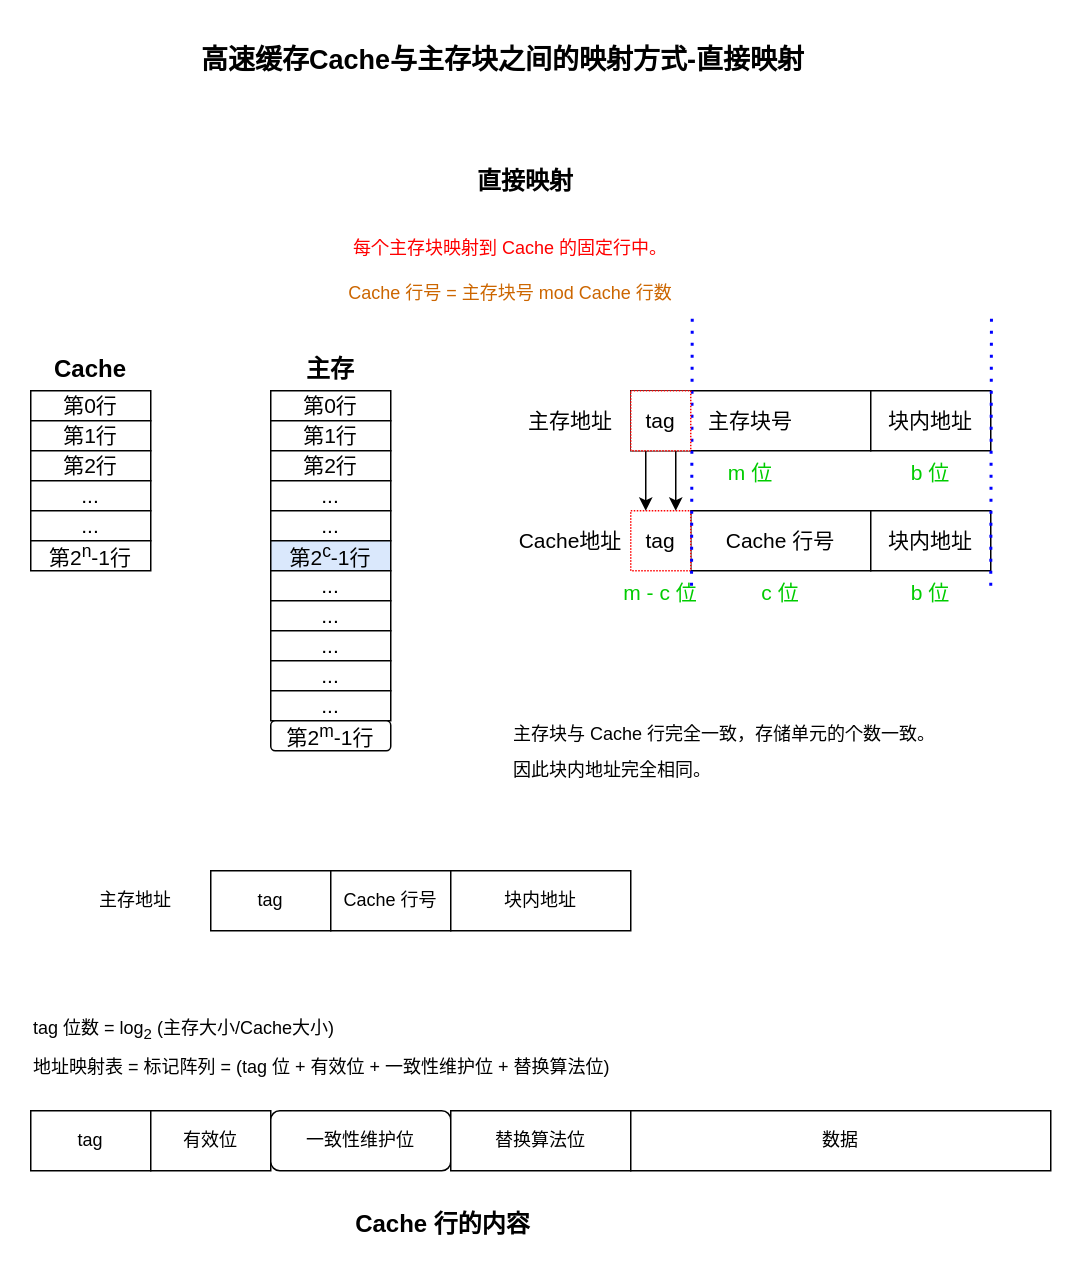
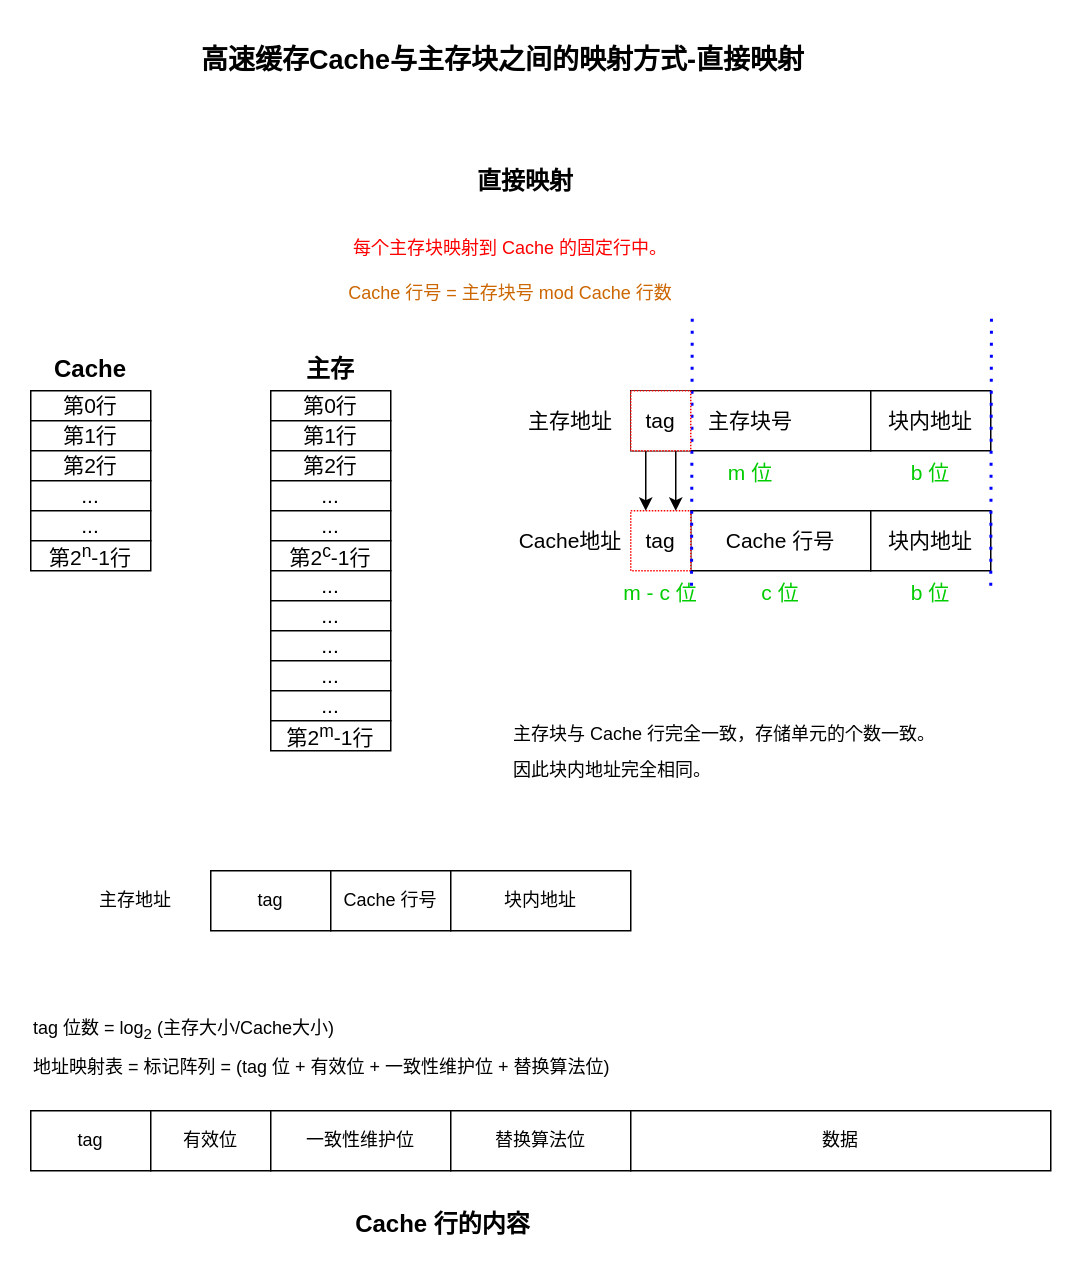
- <mxCell id="16" value="第2&lt;sup&gt;c&lt;/sup&gt;-1行" style="rounded=0;whiteSpace=wrap;html=1;fontSize=14;fillColor=#dae8fc;" parent="1" vertex="1"><mxGeometry x="180" y="360" width="80" height="20" as="geometry" /></mxCell>
+ <mxCell id="16" value="第2&lt;sup&gt;c&lt;/sup&gt;-1行" style="rounded=0;whiteSpace=wrap;html=1;fontSize=14;" parent="1" vertex="1"><mxGeometry x="180" y="360" width="80" height="20" as="geometry" /></mxCell>
- <mxCell id="22" value="第2&lt;sup&gt;m&lt;/sup&gt;-1行" style="whiteSpace=wrap;html=1;fontSize=14;rounded=1;" parent="1" vertex="1"><mxGeometry x="180" y="480" width="80" height="20" as="geometry" /></mxCell>
+ <mxCell id="22" value="第2&lt;sup&gt;m&lt;/sup&gt;-1行" style="rounded=0;whiteSpace=wrap;html=1;fontSize=14;" parent="1" vertex="1"><mxGeometry x="180" y="480" width="80" height="20" as="geometry" /></mxCell>
- <mxCell id="49" value="一致性维护位" style="whiteSpace=wrap;html=1;rounded=1;" parent="46" vertex="1"><mxGeometry x="160" width="120" height="40" as="geometry" /></mxCell>
+ <mxCell id="49" value="一致性维护位" style="rounded=0;whiteSpace=wrap;html=1;" parent="46" vertex="1"><mxGeometry x="160" width="120" height="40" as="geometry" /></mxCell>
